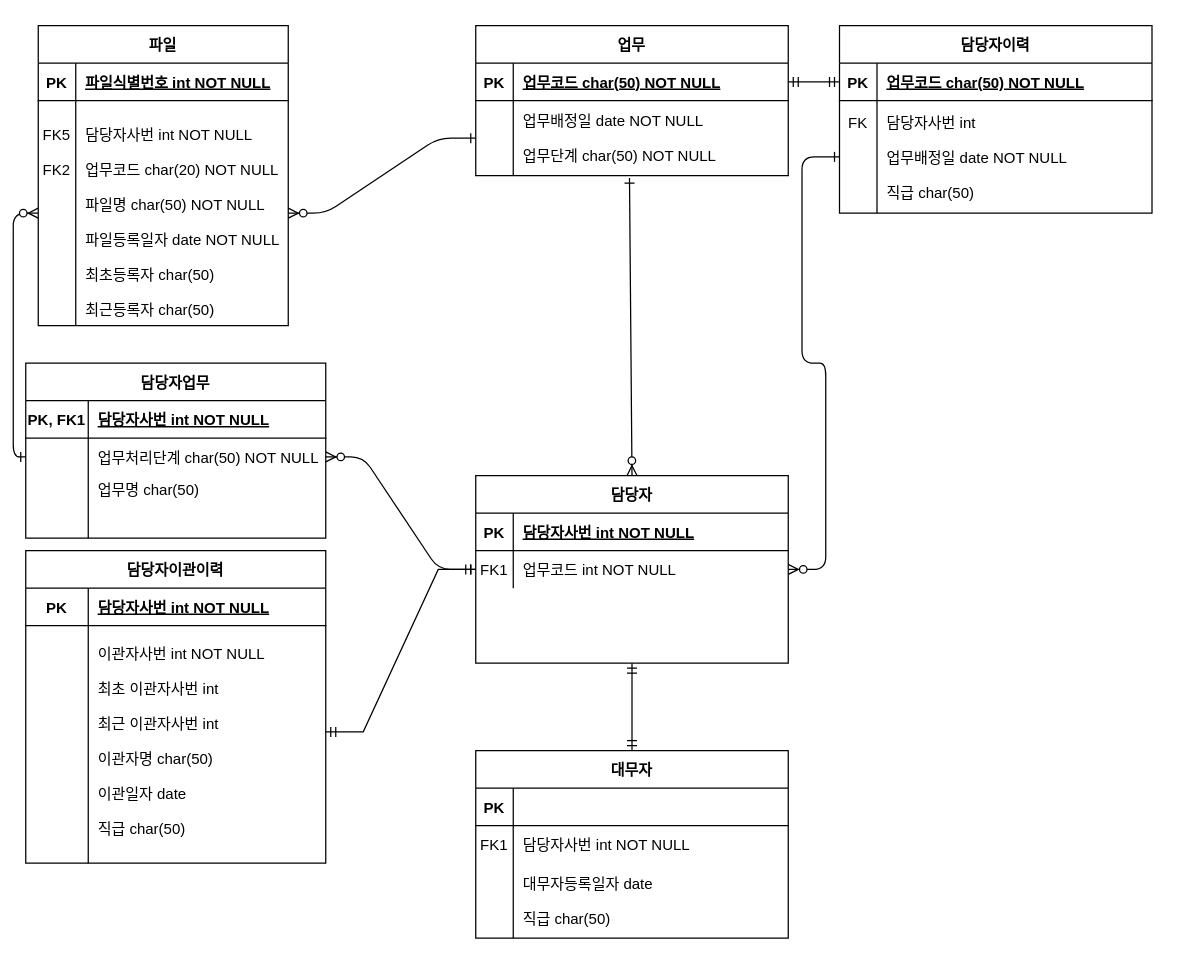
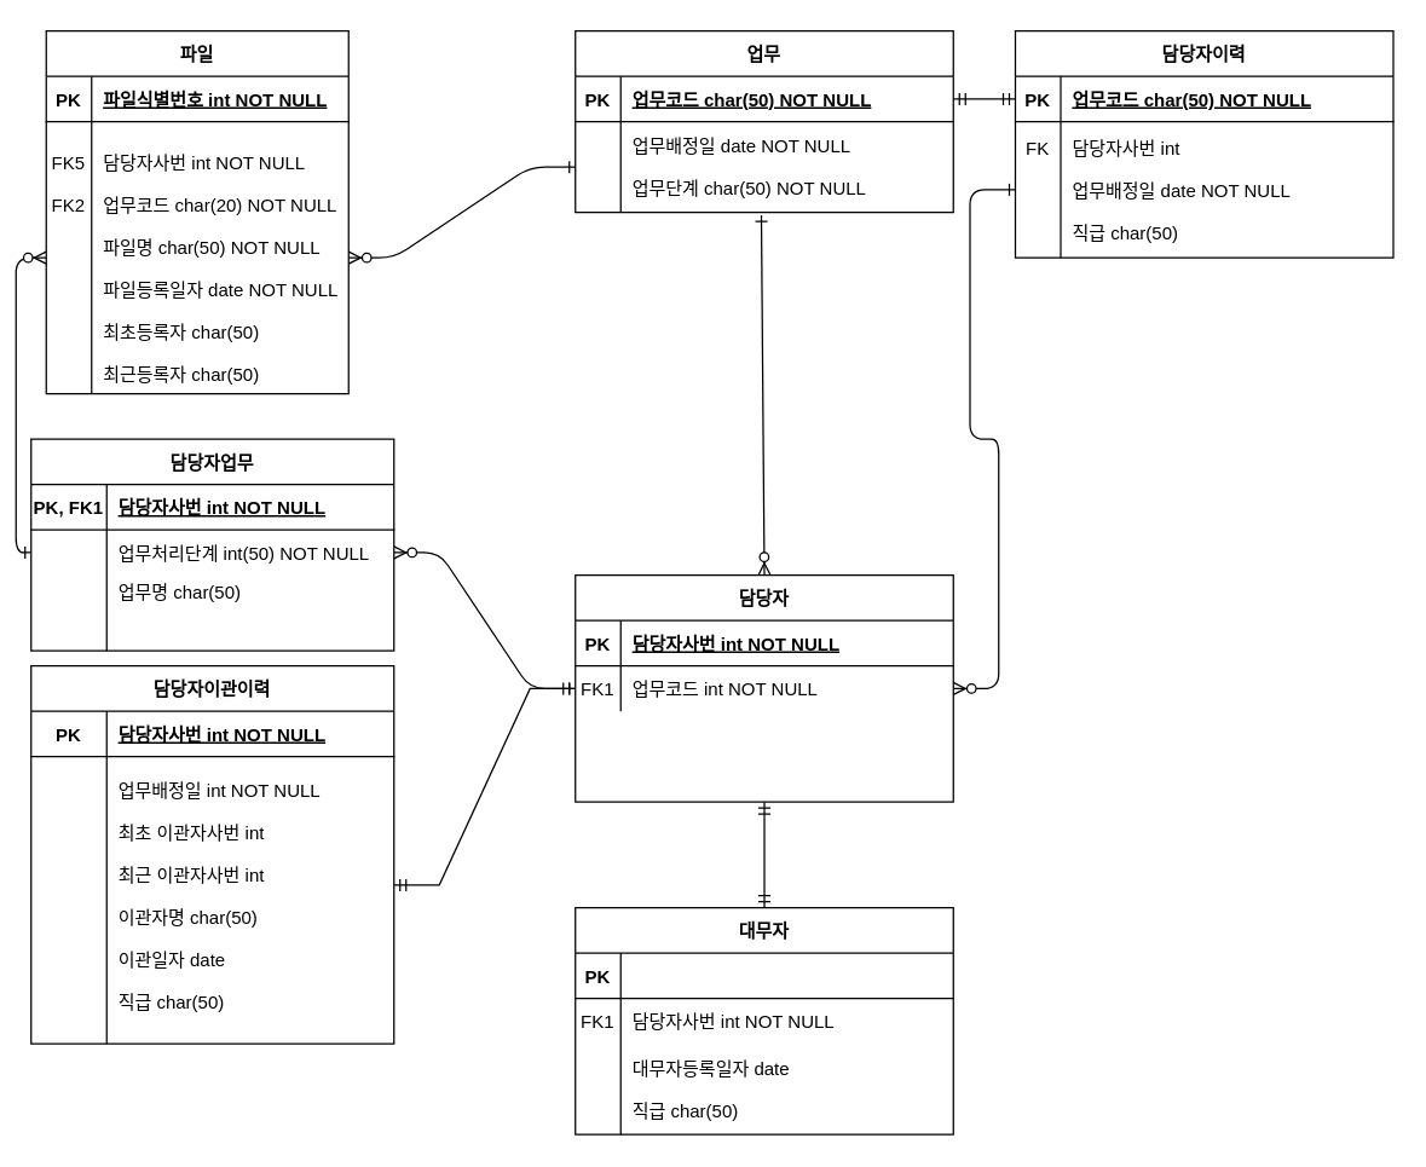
- <mxCell id="33" value="업무처리단계 char(50) NOT NULL" style="shape=partialRectangle;overflow=hidden;connectable=0;fillColor=none;top=0;left=0;bottom=0;right=0;align=left;spacingLeft=6;" vertex="1" parent="31"><mxGeometry x="50" width="190" height="30" as="geometry"><mxRectangle width="190" height="30" as="alternateBounds" /></mxGeometry></mxCell>
+ <mxCell id="33" value="업무처리단계 int(50) NOT NULL" style="shape=partialRectangle;overflow=hidden;connectable=0;fillColor=none;top=0;left=0;bottom=0;right=0;align=left;spacingLeft=6;" vertex="1" parent="31"><mxGeometry x="50" width="190" height="30" as="geometry"><mxRectangle width="190" height="30" as="alternateBounds" /></mxGeometry></mxCell>
- <mxCell id="55" value="&#10;이관자사번 int NOT NULL&#10;&#10;최초 이관자사번 int&#10;&#10;최근 이관자사번 int&#10;&#10;이관자명 char(50) &#10;&#10;이관일자 date&#10;&#10;직급 char(50)" style="shape=partialRectangle;overflow=hidden;connectable=0;fillColor=none;top=0;left=0;bottom=0;right=0;align=left;spacingLeft=6;" vertex="1" parent="53"><mxGeometry x="50" width="190" height="170" as="geometry"><mxRectangle width="190" height="170" as="alternateBounds" /></mxGeometry></mxCell>
+ <mxCell id="55" value="&#10;업무배정일 int NOT NULL&#10;&#10;최초 이관자사번 int&#10;&#10;최근 이관자사번 int&#10;&#10;이관자명 char(50) &#10;&#10;이관일자 date&#10;&#10;직급 char(50)" style="shape=partialRectangle;overflow=hidden;connectable=0;fillColor=none;top=0;left=0;bottom=0;right=0;align=left;spacingLeft=6;" vertex="1" parent="53"><mxGeometry x="50" width="190" height="170" as="geometry"><mxRectangle width="190" height="170" as="alternateBounds" /></mxGeometry></mxCell>
